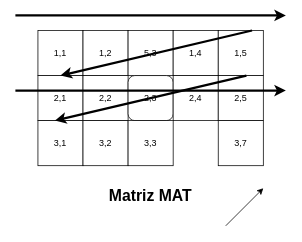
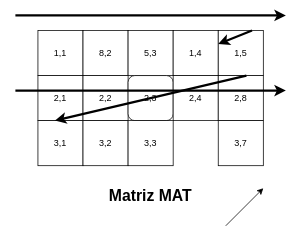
- <mxCell id="19" value="" style="endArrow=classic;html=1;fontSize=21;strokeWidth=3;exitX=0.75;exitY=0;exitDx=0;exitDy=0;entryX=0.5;entryY=0;entryDx=0;entryDy=0;" edge="1" parent="1" source="6" target="7"><mxGeometry width="50" height="50" relative="1" as="geometry"><mxPoint x="324" y="30" as="sourcePoint" /><mxPoint x="174" y="160" as="targetPoint" /></mxGeometry></mxCell>
+ <mxCell id="19" value="" style="endArrow=classic;html=1;fontSize=21;strokeWidth=3;exitX=0.75;exitY=0;exitDx=0;exitDy=0;" edge="1" parent="1" source="6" target="5"><mxGeometry width="50" height="50" relative="1" as="geometry"><mxPoint x="324" y="30" as="sourcePoint" /><mxPoint x="174" y="160" as="targetPoint" /></mxGeometry></mxCell>
- <mxCell id="3" value="1,2" style="whiteSpace=wrap;html=1;aspect=fixed;" vertex="1" parent="1"><mxGeometry x="110" y="40" width="60" height="60" as="geometry" /></mxCell>
+ <mxCell id="3" value="8,2" style="whiteSpace=wrap;html=1;aspect=fixed;" vertex="1" parent="1"><mxGeometry x="110" y="40" width="60" height="60" as="geometry" /></mxCell>
- <mxCell id="11" value="2,5" style="whiteSpace=wrap;html=1;aspect=fixed;" vertex="1" parent="1"><mxGeometry x="290" y="100" width="60" height="60" as="geometry" /></mxCell>
+ <mxCell id="11" value="2,8" style="whiteSpace=wrap;html=1;aspect=fixed;" vertex="1" parent="1"><mxGeometry x="290" y="100" width="60" height="60" as="geometry" /></mxCell>
